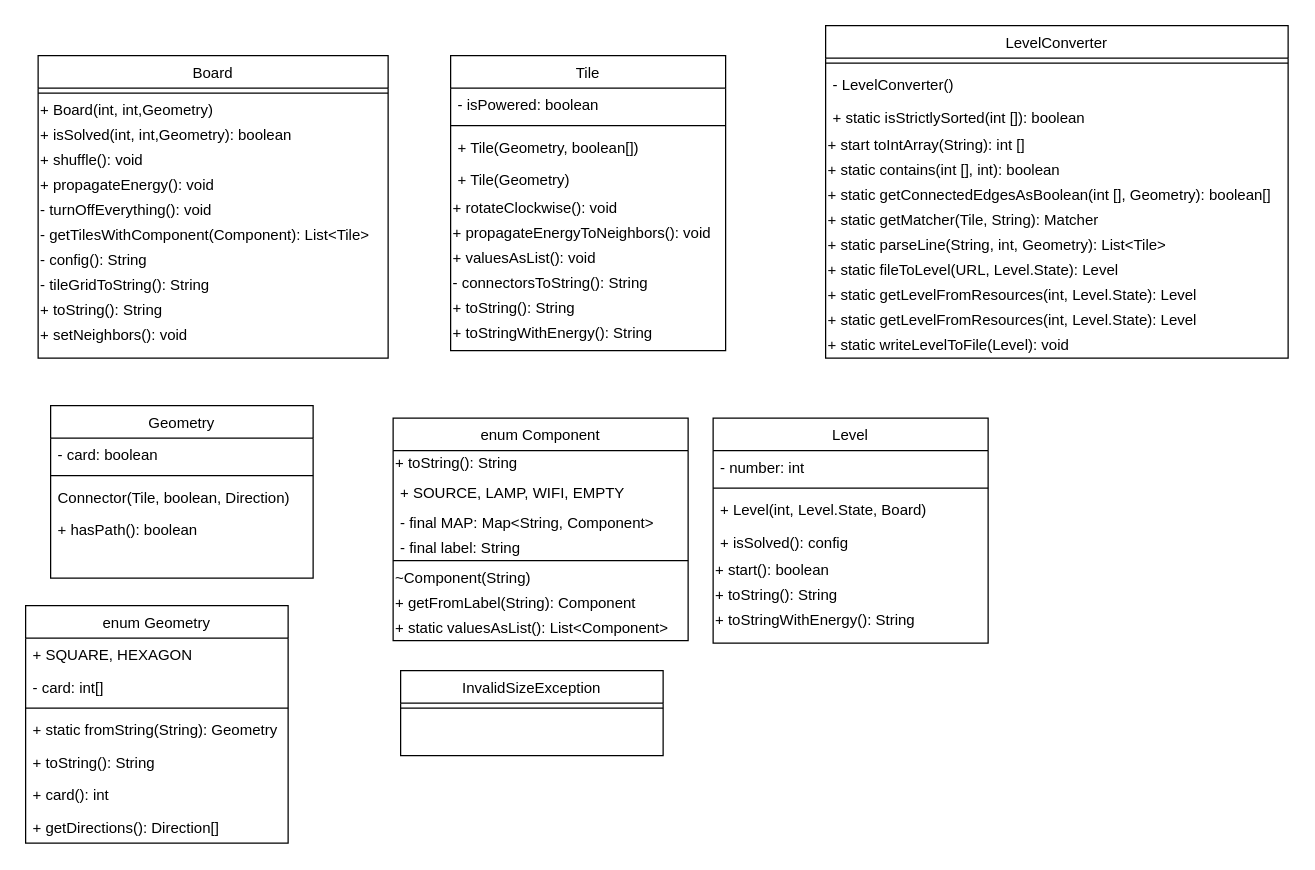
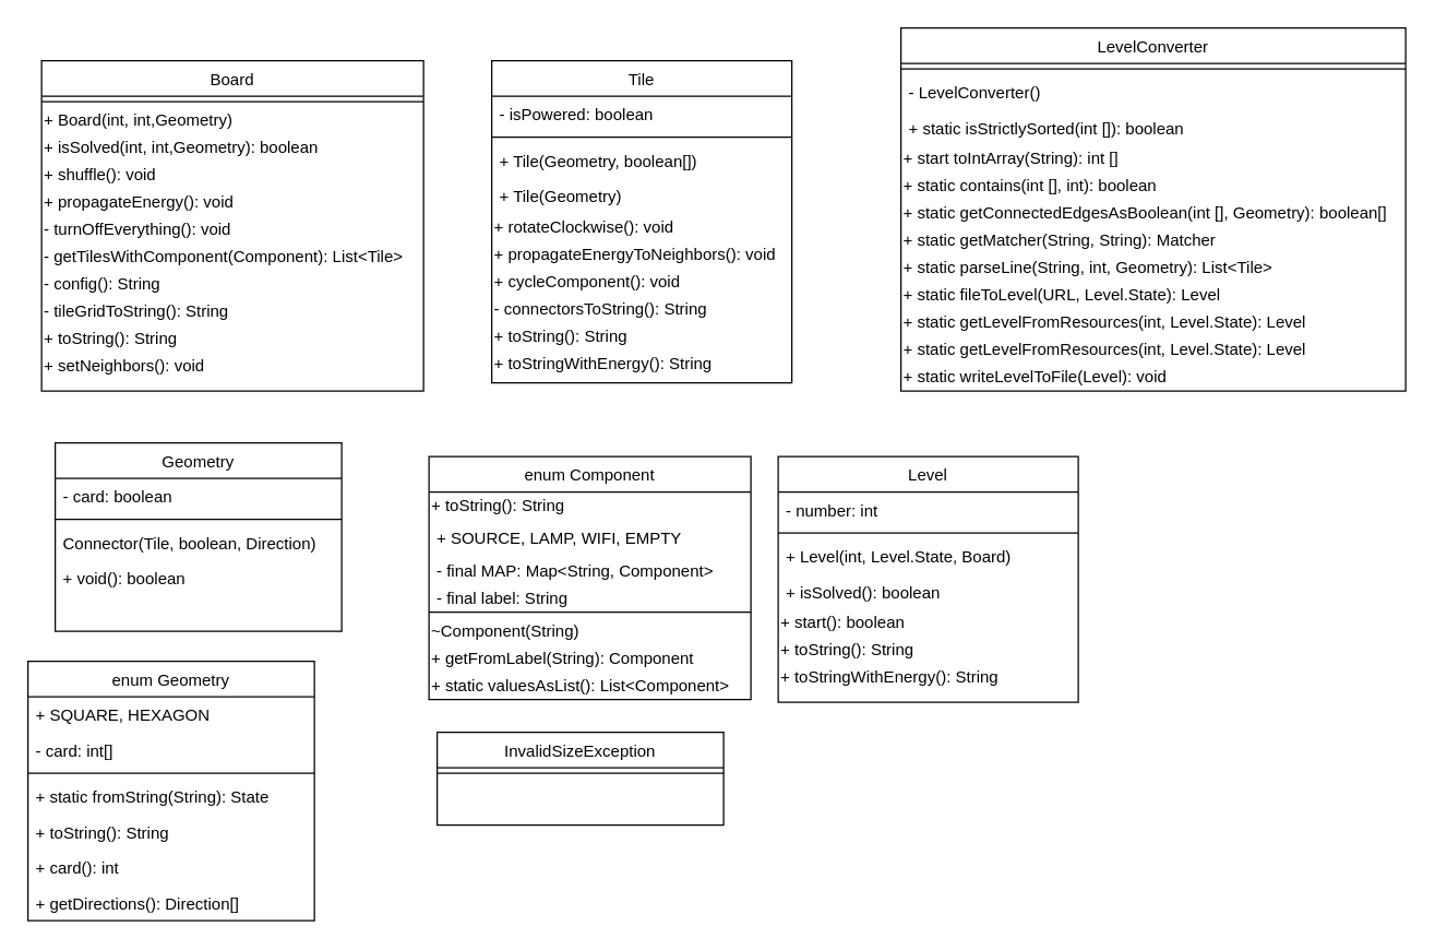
- <mxCell id="64" value="+ static getMatcher(Tile, String): Matcher" style="text;html=1;align=left;verticalAlign=middle;resizable=0;points=[];autosize=1;" parent="57" vertex="1"><mxGeometry y="146" width="370" height="20" as="geometry" /></mxCell>
+ <mxCell id="64" value="+ static getMatcher(String, String): Matcher" style="text;html=1;align=left;verticalAlign=middle;resizable=0;points=[];autosize=1;" parent="57" vertex="1"><mxGeometry y="146" width="370" height="20" as="geometry" /></mxCell>
- <mxCell id="21" value="+ valuesAsList(): void" style="text;html=1;align=left;verticalAlign=middle;resizable=0;points=[];autosize=1;" parent="14" vertex="1"><mxGeometry y="152" width="220" height="20" as="geometry" /></mxCell>
+ <mxCell id="21" value="+ cycleComponent(): void" style="text;html=1;align=left;verticalAlign=middle;resizable=0;points=[];autosize=1;" parent="14" vertex="1"><mxGeometry y="152" width="220" height="20" as="geometry" /></mxCell>
- <mxCell id="29" value="+ hasPath(): boolean" style="text;align=left;verticalAlign=top;spacingLeft=4;spacingRight=4;overflow=hidden;rotatable=0;points=[[0,0.5],[1,0.5]];portConstraint=eastwest;" parent="25" vertex="1"><mxGeometry y="86" width="210" height="26" as="geometry" /></mxCell>
+ <mxCell id="29" value="+ void(): boolean" style="text;align=left;verticalAlign=top;spacingLeft=4;spacingRight=4;overflow=hidden;rotatable=0;points=[[0,0.5],[1,0.5]];portConstraint=eastwest;" parent="25" vertex="1"><mxGeometry y="86" width="210" height="26" as="geometry" /></mxCell>
- <mxCell id="53" value="+ isSolved(): config" style="text;align=left;verticalAlign=top;spacingLeft=4;spacingRight=4;overflow=hidden;rotatable=0;points=[[0,0.5],[1,0.5]];portConstraint=eastwest;" parent="49" vertex="1"><mxGeometry y="86" width="220" height="26" as="geometry" /></mxCell>
+ <mxCell id="53" value="+ isSolved(): boolean" style="text;align=left;verticalAlign=top;spacingLeft=4;spacingRight=4;overflow=hidden;rotatable=0;points=[[0,0.5],[1,0.5]];portConstraint=eastwest;" parent="49" vertex="1"><mxGeometry y="86" width="220" height="26" as="geometry" /></mxCell>
- <mxCell id="43" value="+ static fromString(String): Geometry" style="text;align=left;verticalAlign=top;spacingLeft=4;spacingRight=4;overflow=hidden;rotatable=0;points=[[0,0.5],[1,0.5]];portConstraint=eastwest;fontStyle=0" parent="39" vertex="1"><mxGeometry y="86" width="210" height="26" as="geometry" /></mxCell>
+ <mxCell id="43" value="+ static fromString(String): State" style="text;align=left;verticalAlign=top;spacingLeft=4;spacingRight=4;overflow=hidden;rotatable=0;points=[[0,0.5],[1,0.5]];portConstraint=eastwest;fontStyle=0" parent="39" vertex="1"><mxGeometry y="86" width="210" height="26" as="geometry" /></mxCell>
